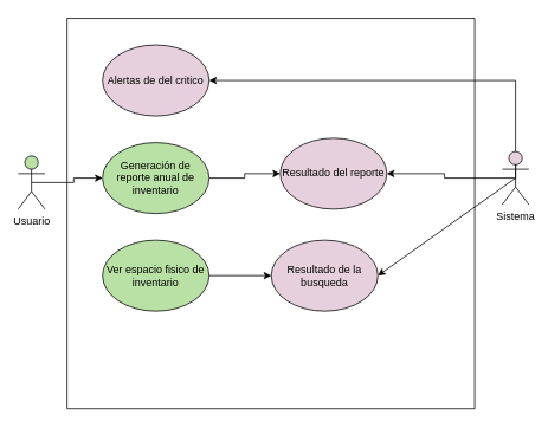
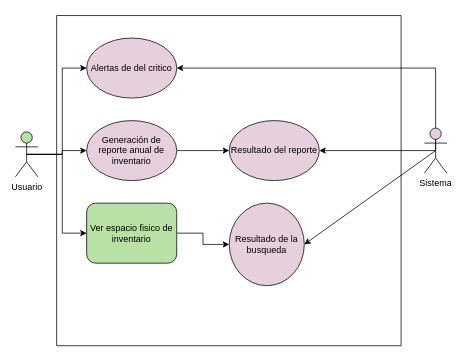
+ <mxCell id="2" style="edgeStyle=orthogonalEdgeStyle;rounded=0;orthogonalLoop=1;jettySize=auto;html=1;exitX=0.5;exitY=0.5;exitDx=0;exitDy=0;exitPerimeter=0;entryX=0;entryY=0.5;entryDx=0;entryDy=0;" edge="1" parent="1" source="5" target="7"><mxGeometry relative="1" as="geometry" /></mxCell>
- <mxCell id="12" value="Resultado del reporte" style="ellipse;whiteSpace=wrap;html=1;fillColor=#E6D0DE;" vertex="1" parent="6"><mxGeometry x="240" y="135" width="120" height="80" as="geometry" /></mxCell>
+ <mxCell id="12" value="Resultado del reporte" style="ellipse;whiteSpace=wrap;html=1;fillColor=#E6D0DE;" vertex="1" parent="6"><mxGeometry x="230" y="140" width="120" height="80" as="geometry" /></mxCell>
- <mxCell id="9" value="Generación de reporte anual de inventario" style="ellipse;whiteSpace=wrap;html=1;fillColor=#B9E0A5;" vertex="1" parent="6"><mxGeometry x="40" y="140" width="120" height="80" as="geometry" /></mxCell>
+ <mxCell id="9" value="Generación de reporte anual de inventario" style="ellipse;whiteSpace=wrap;html=1;fillColor=#e6d0de;" vertex="1" parent="6"><mxGeometry x="40" y="140" width="120" height="80" as="geometry" /></mxCell>
+ <mxCell id="4" style="edgeStyle=orthogonalEdgeStyle;rounded=0;orthogonalLoop=1;jettySize=auto;html=1;exitX=0.5;exitY=0.5;exitDx=0;exitDy=0;exitPerimeter=0;entryX=0;entryY=0.5;entryDx=0;entryDy=0;" edge="1" parent="1" source="5" target="11"><mxGeometry relative="1" as="geometry" /></mxCell>
- <mxCell id="11" value="Ver espacio fisico de inventario" style="ellipse;whiteSpace=wrap;html=1;fillColor=#B9E0A5;" vertex="1" parent="6"><mxGeometry x="40" y="250" width="120" height="80" as="geometry" /></mxCell>
+ <mxCell id="11" value="Ver espacio fisico de inventario" style="whiteSpace=wrap;html=1;fillColor=#B9E0A5;rounded=1;" vertex="1" parent="6"><mxGeometry x="40" y="250" width="120" height="80" as="geometry" /></mxCell>
- <mxCell id="13" value="Resultado de la busqueda" style="ellipse;whiteSpace=wrap;html=1;fillColor=#E6D0DE;" vertex="1" parent="6"><mxGeometry x="230" y="250" width="120" height="80" as="geometry" /></mxCell>
+ <mxCell id="13" value="Resultado de la busqueda" style="ellipse;whiteSpace=wrap;html=1;fillColor=#E6D0DE;" vertex="1" parent="6"><mxGeometry x="230" y="250" width="100" height="110" as="geometry" /></mxCell>
